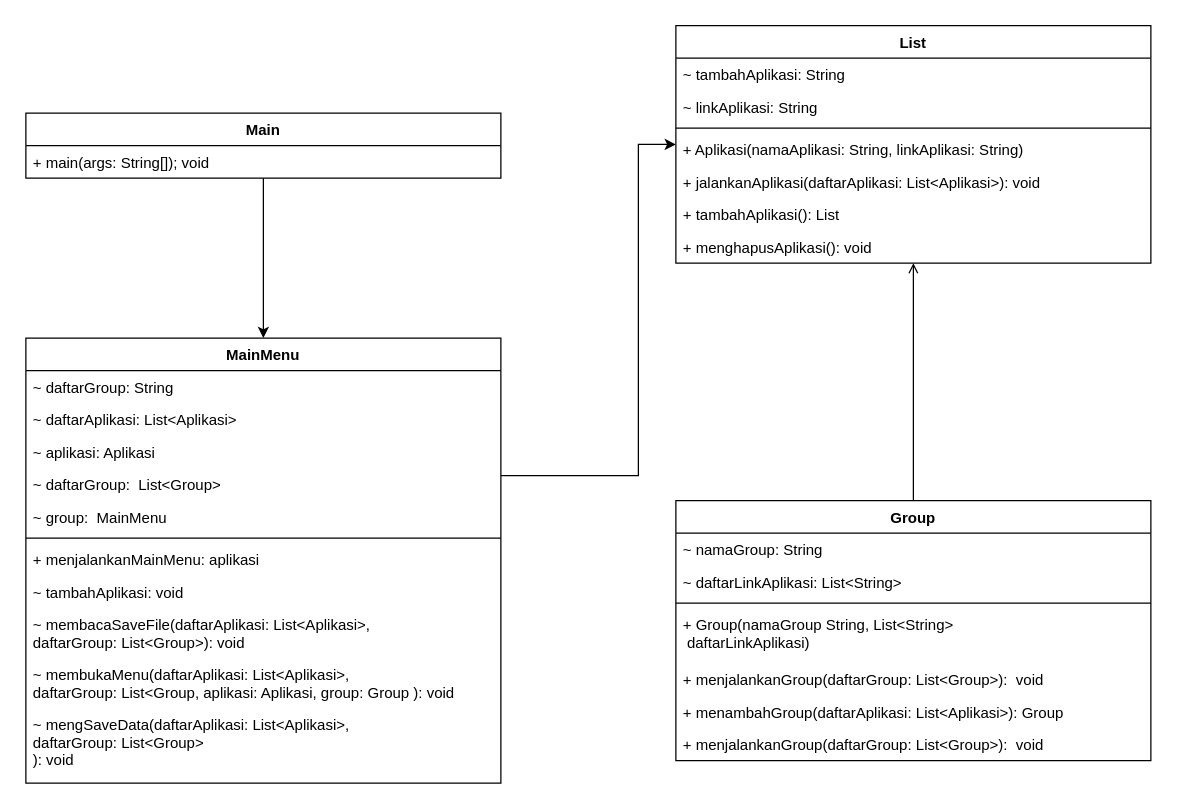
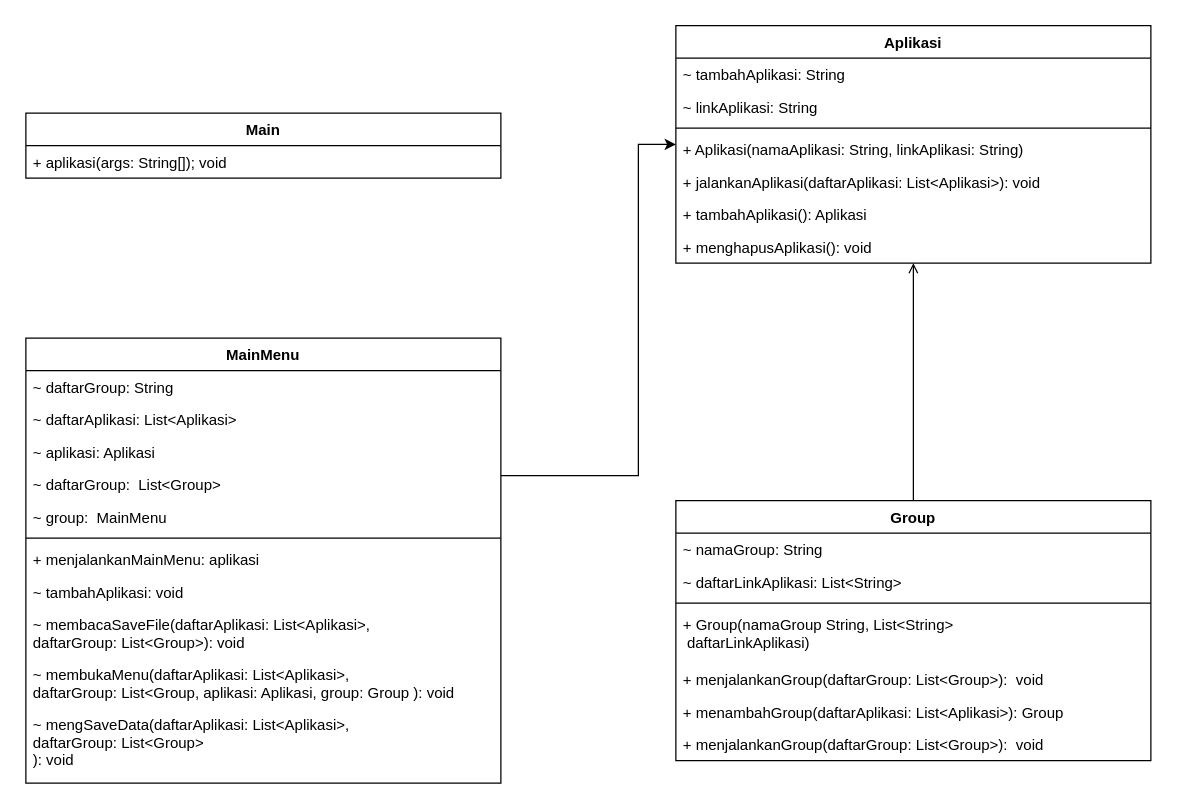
- <mxCell id="2" value="List" style="swimlane;fontStyle=1;align=center;verticalAlign=top;childLayout=stackLayout;horizontal=1;startSize=26;horizontalStack=0;resizeParent=1;resizeParentMax=0;resizeLast=0;collapsible=1;marginBottom=0;" parent="1" vertex="1"><mxGeometry x="540" y="20" width="380" height="190" as="geometry" /></mxCell>
+ <mxCell id="2" value="Aplikasi" style="swimlane;fontStyle=1;align=center;verticalAlign=top;childLayout=stackLayout;horizontal=1;startSize=26;horizontalStack=0;resizeParent=1;resizeParentMax=0;resizeLast=0;collapsible=1;marginBottom=0;" parent="1" vertex="1"><mxGeometry x="540" y="20" width="380" height="190" as="geometry" /></mxCell>
- <mxCell id="33" value="+ main(args: String[]); void" style="text;strokeColor=none;fillColor=none;align=left;verticalAlign=top;spacingLeft=4;spacingRight=4;overflow=hidden;rotatable=0;points=[[0,0.5],[1,0.5]];portConstraint=eastwest;" parent="32" vertex="1"><mxGeometry y="26" width="380" height="26" as="geometry" /></mxCell>
+ <mxCell id="33" value="+ aplikasi(args: String[]); void" style="text;strokeColor=none;fillColor=none;align=left;verticalAlign=top;spacingLeft=4;spacingRight=4;overflow=hidden;rotatable=0;points=[[0,0.5],[1,0.5]];portConstraint=eastwest;" parent="32" vertex="1"><mxGeometry y="26" width="380" height="26" as="geometry" /></mxCell>
- <mxCell id="8" value="+ tambahAplikasi(): List" style="text;strokeColor=none;fillColor=none;align=left;verticalAlign=top;spacingLeft=4;spacingRight=4;overflow=hidden;rotatable=0;points=[[0,0.5],[1,0.5]];portConstraint=eastwest;" parent="2" vertex="1"><mxGeometry y="138" width="380" height="26" as="geometry" /></mxCell>
+ <mxCell id="8" value="+ tambahAplikasi(): Aplikasi" style="text;strokeColor=none;fillColor=none;align=left;verticalAlign=top;spacingLeft=4;spacingRight=4;overflow=hidden;rotatable=0;points=[[0,0.5],[1,0.5]];portConstraint=eastwest;" parent="2" vertex="1"><mxGeometry y="138" width="380" height="26" as="geometry" /></mxCell>
- <mxCell id="31" style="edgeStyle=orthogonalEdgeStyle;rounded=0;orthogonalLoop=1;jettySize=auto;html=1;" edge="1" parent="1" source="32" target="19"><mxGeometry relative="1" as="geometry" /></mxCell>
